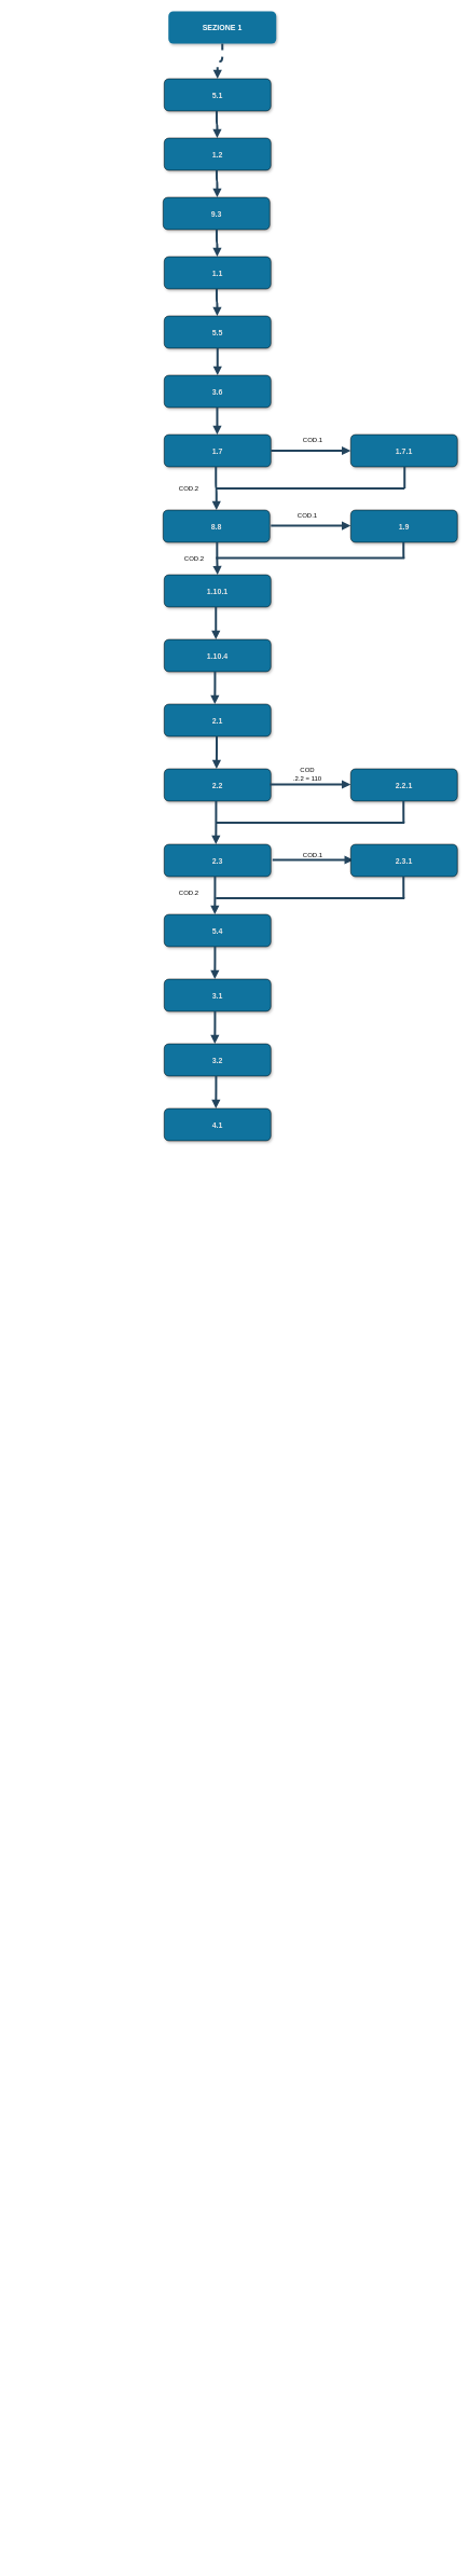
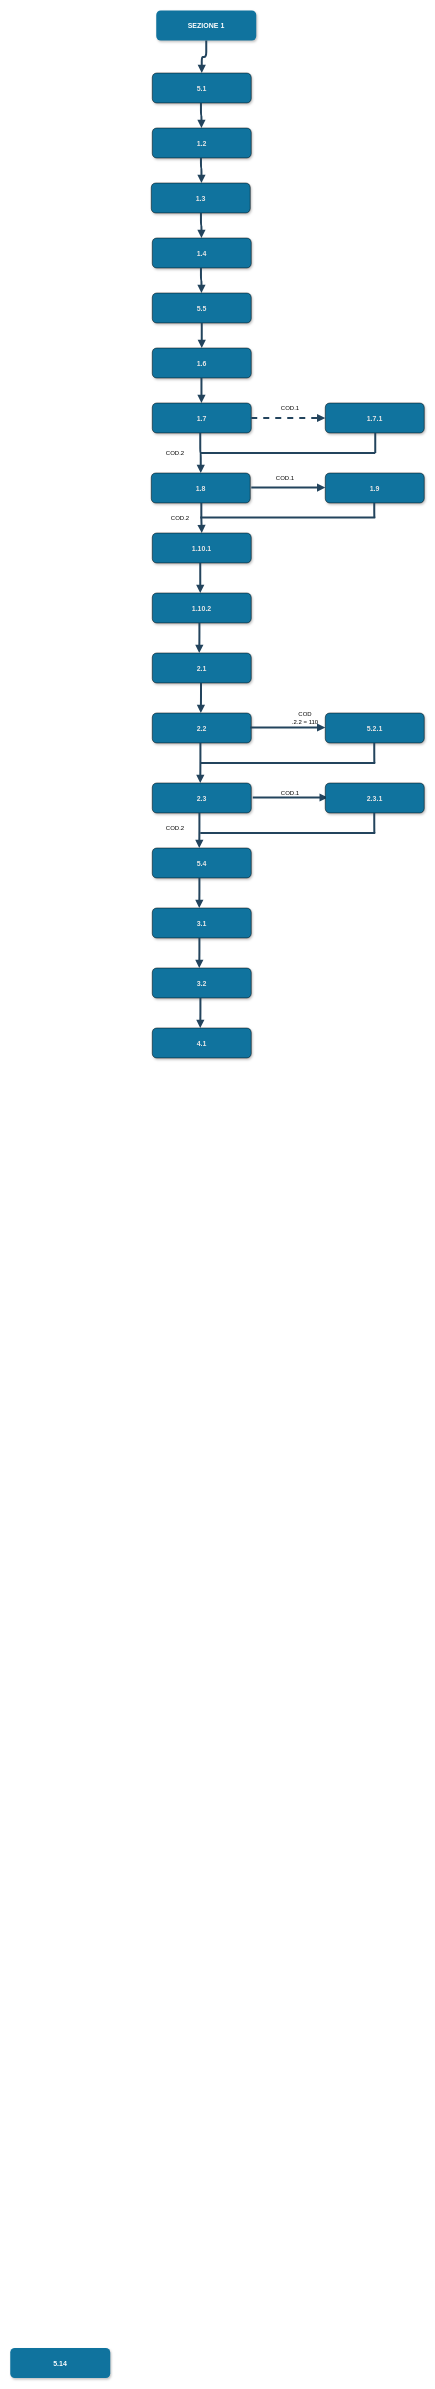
- <mxCell id="5" value="" style="edgeStyle=elbowEdgeStyle;elbow=vertical;strokeWidth=4;endArrow=block;endFill=1;fontStyle=1;strokeColor=#23445D;dashed=1;" parent="1" source="2" target="3" edge="1"><mxGeometry x="22" y="165.5" width="100" height="100" as="geometry"><mxPoint x="-358" y="3290.5" as="sourcePoint" /><mxPoint x="-258" y="3190.5" as="targetPoint" /></mxGeometry></mxCell>
+ <mxCell id="5" value="" style="edgeStyle=elbowEdgeStyle;elbow=vertical;strokeWidth=4;endArrow=block;endFill=1;fontStyle=1;strokeColor=#23445D;" parent="1" source="2" target="3" edge="1"><mxGeometry x="22" y="165.5" width="100" height="100" as="geometry"><mxPoint x="-358" y="3290.5" as="sourcePoint" /><mxPoint x="-258" y="3190.5" as="targetPoint" /></mxGeometry></mxCell>
- <mxCell id="8" value="9.3" style="rounded=1;shadow=1;fontStyle=1;fontSize=14;fillColor=#10739E;fontColor=#E6E6E6;" parent="1" vertex="1"><mxGeometry x="302" y="365" width="198" height="60" as="geometry" /></mxCell>
+ <mxCell id="8" value="1.3" style="rounded=1;shadow=1;fontStyle=1;fontSize=14;fillColor=#10739E;fontColor=#E6E6E6;" parent="1" vertex="1"><mxGeometry x="302" y="365" width="198" height="60" as="geometry" /></mxCell>
- <mxCell id="11" value="1.1" style="rounded=1;shadow=1;fontStyle=1;fontSize=14;fillColor=#10739E;fontColor=#E6E6E6;" parent="1" vertex="1"><mxGeometry x="304" y="475" width="198" height="60" as="geometry" /></mxCell>
+ <mxCell id="11" value="1.4" style="rounded=1;shadow=1;fontStyle=1;fontSize=14;fillColor=#10739E;fontColor=#E6E6E6;" parent="1" vertex="1"><mxGeometry x="304" y="475" width="198" height="60" as="geometry" /></mxCell>
- <mxCell id="14" value="3.6" style="rounded=1;shadow=1;fontStyle=1;fontSize=14;fillColor=#10739E;fontColor=#E6E6E6;" parent="1" vertex="1"><mxGeometry x="304" y="695" width="198" height="60" as="geometry" /></mxCell>
+ <mxCell id="14" value="1.6" style="rounded=1;shadow=1;fontStyle=1;fontSize=14;fillColor=#10739E;fontColor=#E6E6E6;" parent="1" vertex="1"><mxGeometry x="304" y="695" width="198" height="60" as="geometry" /></mxCell>
- <mxCell id="21" value="" style="edgeStyle=elbowEdgeStyle;elbow=vertical;strokeWidth=4;endArrow=block;endFill=1;fontStyle=1;strokeColor=#23445D;exitX=1;exitY=0.5;exitDx=0;exitDy=0;entryX=0;entryY=0.5;entryDx=0;entryDy=0;" parent="1" source="17" target="18" edge="1"><mxGeometry x="147.0" y="915.5" width="100" height="100" as="geometry"><mxPoint x="520" y="825" as="sourcePoint" /><mxPoint x="520" y="875" as="targetPoint" /><Array as="points" /></mxGeometry></mxCell>
+ <mxCell id="21" value="" style="edgeStyle=elbowEdgeStyle;elbow=vertical;strokeWidth=4;endArrow=block;endFill=1;fontStyle=1;strokeColor=#23445D;exitX=1;exitY=0.5;exitDx=0;exitDy=0;entryX=0;entryY=0.5;entryDx=0;entryDy=0;dashed=1;" parent="1" source="17" target="18" edge="1"><mxGeometry x="147.0" y="915.5" width="100" height="100" as="geometry"><mxPoint x="520" y="825" as="sourcePoint" /><mxPoint x="520" y="875" as="targetPoint" /><Array as="points" /></mxGeometry></mxCell>
- <mxCell id="20" value="8.8" style="rounded=1;shadow=1;fontStyle=1;fontSize=14;fillColor=#10739E;fontColor=#E6E6E6;" parent="1" vertex="1"><mxGeometry x="302" y="945" width="198" height="60" as="geometry" /></mxCell>
+ <mxCell id="20" value="1.8" style="rounded=1;shadow=1;fontStyle=1;fontSize=14;fillColor=#10739E;fontColor=#E6E6E6;" parent="1" vertex="1"><mxGeometry x="302" y="945" width="198" height="60" as="geometry" /></mxCell>
- <mxCell id="33" value="1.10.4" style="rounded=1;shadow=1;fontStyle=1;fontSize=14;fillColor=#10739E;fontColor=#E6E6E6;" parent="1" vertex="1"><mxGeometry x="304" y="1185" width="198" height="60" as="geometry" /></mxCell>
+ <mxCell id="33" value="1.10.2" style="rounded=1;shadow=1;fontStyle=1;fontSize=14;fillColor=#10739E;fontColor=#E6E6E6;" parent="1" vertex="1"><mxGeometry x="304" y="1185" width="198" height="60" as="geometry" /></mxCell>
- <mxCell id="44" value="COD&lt;br&gt;.2.2 = 110" style="text;html=1;strokeColor=none;fillColor=none;align=center;verticalAlign=middle;whiteSpace=wrap;rounded=0;" parent="1" vertex="1"><mxGeometry x="540" y="1425" width="60" height="20" as="geometry" /></mxCell>
+ <mxCell id="44" value="COD&lt;br&gt;.2.2 = 110" style="text;html=1;strokeColor=none;fillColor=none;align=center;verticalAlign=middle;whiteSpace=wrap;rounded=0;" parent="1" vertex="1"><mxGeometry x="580" y="1425" width="60" height="20" as="geometry" /></mxCell>
- <mxCell id="43" value="2.2.1" style="rounded=1;shadow=1;fontStyle=1;fontSize=14;fillColor=#10739E;fontColor=#E6E6E6;" parent="1" vertex="1"><mxGeometry x="650" y="1425" width="198" height="60" as="geometry" /></mxCell>
+ <mxCell id="43" value="5.2.1" style="rounded=1;shadow=1;fontStyle=1;fontSize=14;fillColor=#10739E;fontColor=#E6E6E6;" parent="1" vertex="1"><mxGeometry x="650" y="1425" width="198" height="60" as="geometry" /></mxCell>
+ <mxCell id="4" value="5.14" style="rounded=1;fillColor=#10739E;strokeColor=none;shadow=1;gradientColor=none;fontStyle=1;fontColor=#FFFFFF;fontSize=14;" parent="1" vertex="1"><mxGeometry x="20" y="4695" width="200" height="60" as="geometry" /></mxCell>
